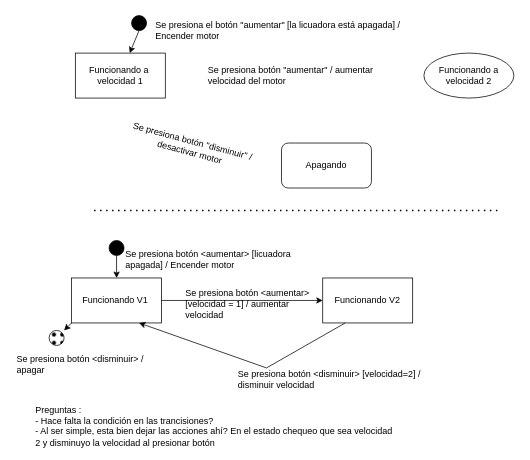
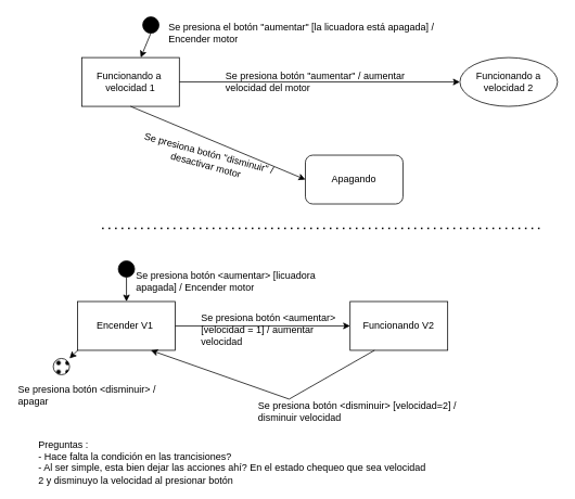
+ <mxCell id="6" value="" style="endArrow=classic;html=1;rounded=0;exitX=1;exitY=0.5;exitDx=0;exitDy=0;" edge="1" parent="1" source="2" target="7"><mxGeometry width="50" height="50" relative="1" as="geometry"><mxPoint x="455" y="170" as="sourcePoint" /><mxPoint x="465" y="100" as="targetPoint" /></mxGeometry></mxCell>
+ <mxCell id="9" value="" style="endArrow=classic;html=1;rounded=0;exitX=0.5;exitY=1;exitDx=0;exitDy=0;entryX=0;entryY=0.5;entryDx=0;entryDy=0;" edge="1" parent="1" source="2" target="8"><mxGeometry width="50" height="50" relative="1" as="geometry"><mxPoint x="455" y="170" as="sourcePoint" /><mxPoint x="505" y="120" as="targetPoint" /></mxGeometry></mxCell>
- <mxCell id="15" value="Funcionando V1&amp;nbsp;" style="rounded=0;whiteSpace=wrap;html=1;" vertex="1" parent="1"><mxGeometry x="95" y="370" width="120" height="60" as="geometry" /></mxCell>
+ <mxCell id="15" value="Encender V1&amp;nbsp;" style="rounded=0;whiteSpace=wrap;html=1;" vertex="1" parent="1"><mxGeometry x="95" y="370" width="120" height="60" as="geometry" /></mxCell>
